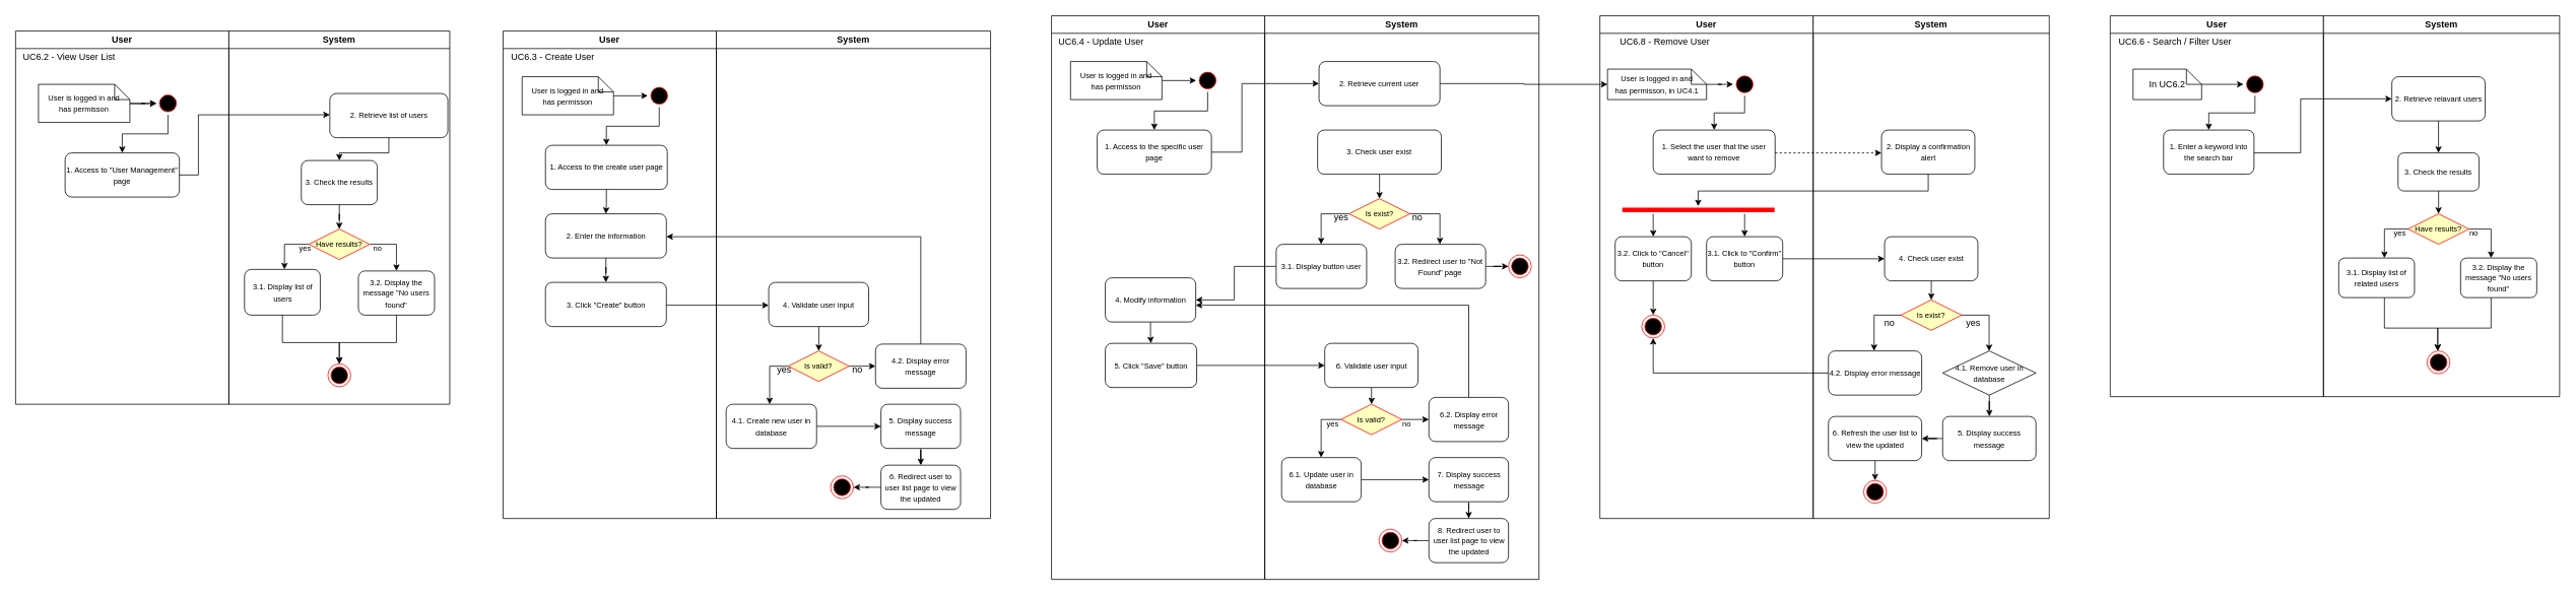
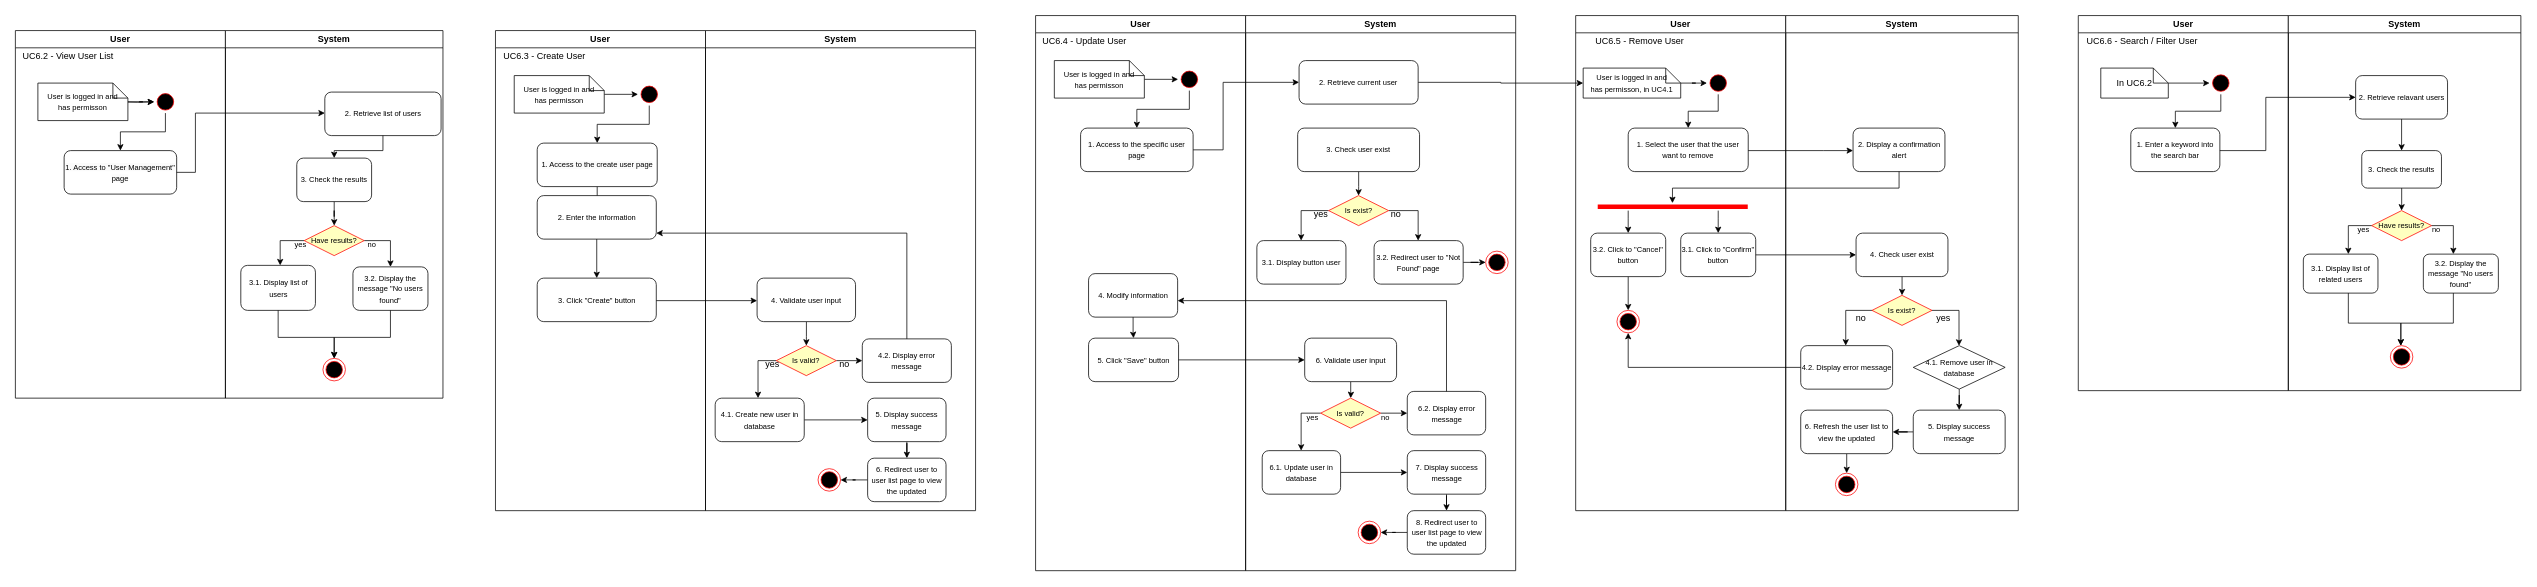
- <mxCell id="127" value="UC6.8 - Remove User" style="text;html=1;align=center;verticalAlign=middle;resizable=0;points=[];autosize=1;strokeColor=none;fillColor=none;" parent="121" vertex="1"><mxGeometry x="15" y="20" width="140" height="30" as="geometry" /></mxCell>
+ <mxCell id="127" value="UC6.5 - Remove User" style="text;html=1;align=center;verticalAlign=middle;resizable=0;points=[];autosize=1;strokeColor=none;fillColor=none;" parent="121" vertex="1"><mxGeometry x="15" y="20" width="140" height="30" as="geometry" /></mxCell>
- <mxCell id="151" style="edgeStyle=orthogonalEdgeStyle;rounded=0;orthogonalLoop=1;jettySize=auto;html=1;dashed=1;" parent="1" source="124" target="136" edge="1"><mxGeometry relative="1" as="geometry"><Array as="points"><mxPoint x="2430" y="200" /><mxPoint x="2430" y="200" /></Array><mxPoint x="2288.75" y="289" as="sourcePoint" /></mxGeometry></mxCell>
+ <mxCell id="151" style="edgeStyle=orthogonalEdgeStyle;rounded=0;orthogonalLoop=1;jettySize=auto;html=1;" parent="1" source="124" target="136" edge="1"><mxGeometry relative="1" as="geometry"><Array as="points"><mxPoint x="2430" y="200" /><mxPoint x="2430" y="200" /></Array><mxPoint x="2288.75" y="289" as="sourcePoint" /></mxGeometry></mxCell>
- <mxCell id="101" value="&lt;font style=&quot;font-size: 10px;&quot;&gt;2. Enter the information&lt;/font&gt;" style="rounded=1;whiteSpace=wrap;html=1;verticalAlign=middle;" parent="92" vertex="1"><mxGeometry x="55.63" y="240" width="158.75" height="58" as="geometry" /></mxCell>
+ <mxCell id="101" value="&lt;font style=&quot;font-size: 10px;&quot;&gt;2. Enter the information&lt;/font&gt;" style="rounded=1;whiteSpace=wrap;html=1;verticalAlign=middle;" parent="92" vertex="1"><mxGeometry x="55.63" y="220" width="158.75" height="58" as="geometry" /></mxCell>
- <mxCell id="91" style="edgeStyle=orthogonalEdgeStyle;rounded=0;orthogonalLoop=1;jettySize=auto;html=1;" parent="1" source="57" target="34" edge="1"><mxGeometry relative="1" as="geometry"><Array as="points"><mxPoint x="1620" y="349" /><mxPoint x="1620" y="393" /></Array></mxGeometry></mxCell>
